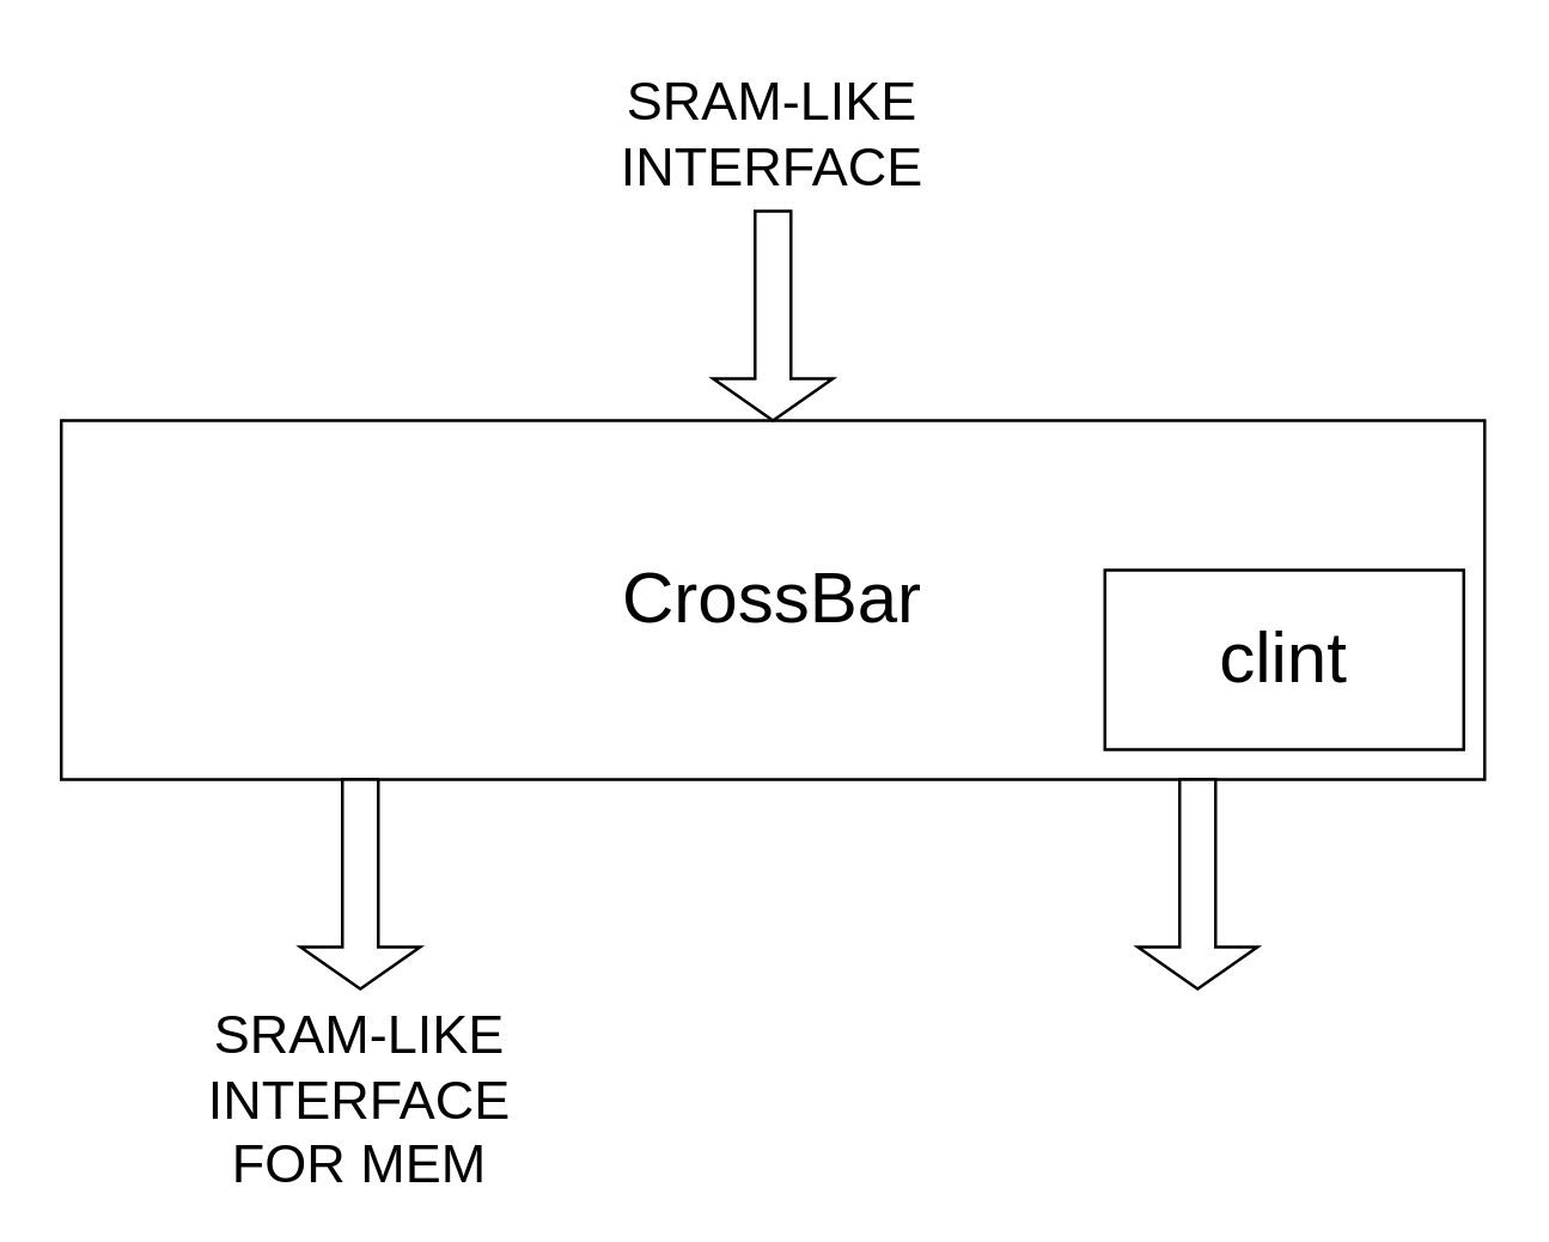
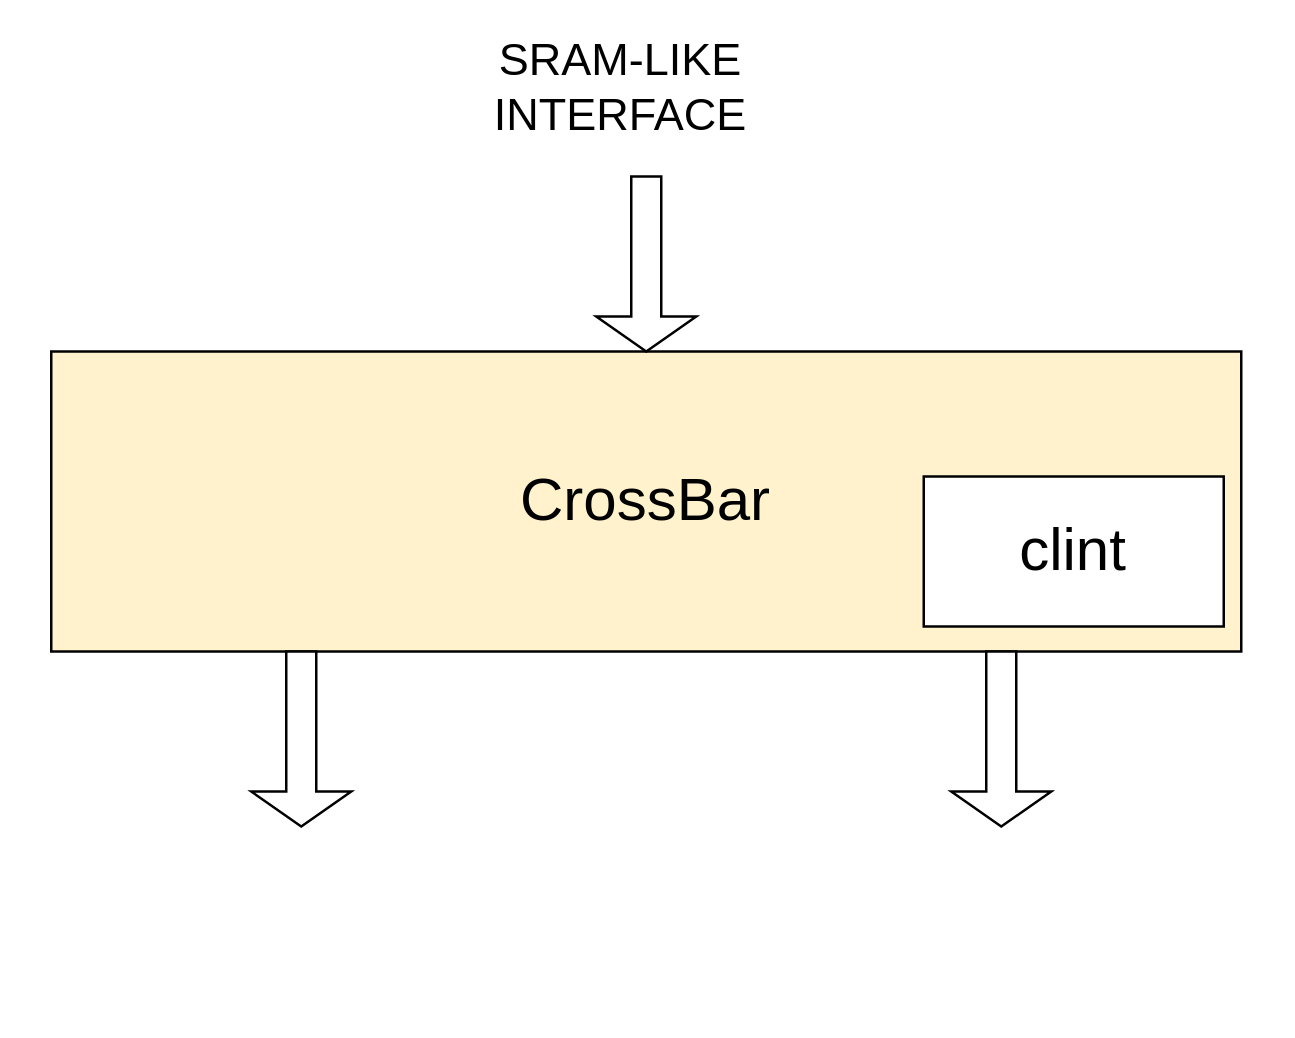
- <mxCell id="6" value="&lt;font style=&quot;font-size: 18px&quot;&gt;SRAM-LIKE INTERFACE&lt;/font&gt;" style="text;html=1;strokeColor=none;fillColor=none;align=center;verticalAlign=middle;whiteSpace=wrap;rounded=0;" vertex="1" parent="1"><mxGeometry x="192" y="20" width="132" height="50" as="geometry" /></mxCell>
+ <mxCell id="6" value="&lt;font style=&quot;font-size: 18px&quot;&gt;SRAM-LIKE INTERFACE&lt;/font&gt;" style="text;html=1;strokeColor=none;fillColor=none;align=center;verticalAlign=middle;whiteSpace=wrap;rounded=0;" vertex="1" parent="1"><mxGeometry x="182" y="10" width="132" height="50" as="geometry" /></mxCell>
- <mxCell id="2" value="&lt;font style=&quot;font-size: 24px&quot;&gt;CrossBar&lt;/font&gt;" style="rounded=0;whiteSpace=wrap;html=1;" vertex="1" parent="1"><mxGeometry x="20" y="140" width="476" height="120" as="geometry" /></mxCell>
+ <mxCell id="2" value="&lt;font style=&quot;font-size: 24px&quot;&gt;CrossBar&lt;/font&gt;" style="rounded=0;whiteSpace=wrap;html=1;fillColor=#fff2cc;" vertex="1" parent="1"><mxGeometry x="20" y="140" width="476" height="120" as="geometry" /></mxCell>
- <mxCell id="7" value="&lt;font style=&quot;font-size: 18px&quot;&gt;SRAM-LIKE INTERFACE&lt;br&gt;FOR MEM&lt;/font&gt;" style="text;html=1;strokeColor=none;fillColor=none;align=center;verticalAlign=middle;whiteSpace=wrap;rounded=0;" vertex="1" parent="1"><mxGeometry x="54" y="343" width="132" height="50" as="geometry" /></mxCell>
